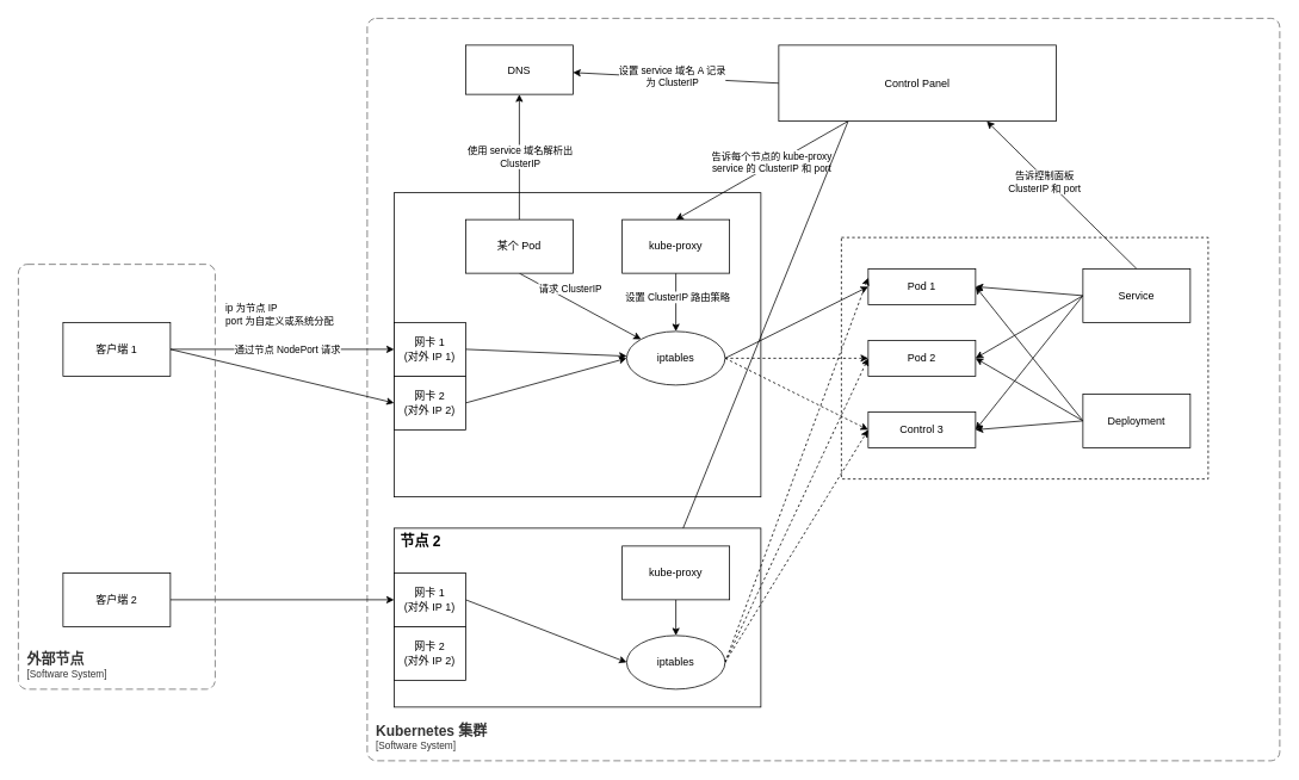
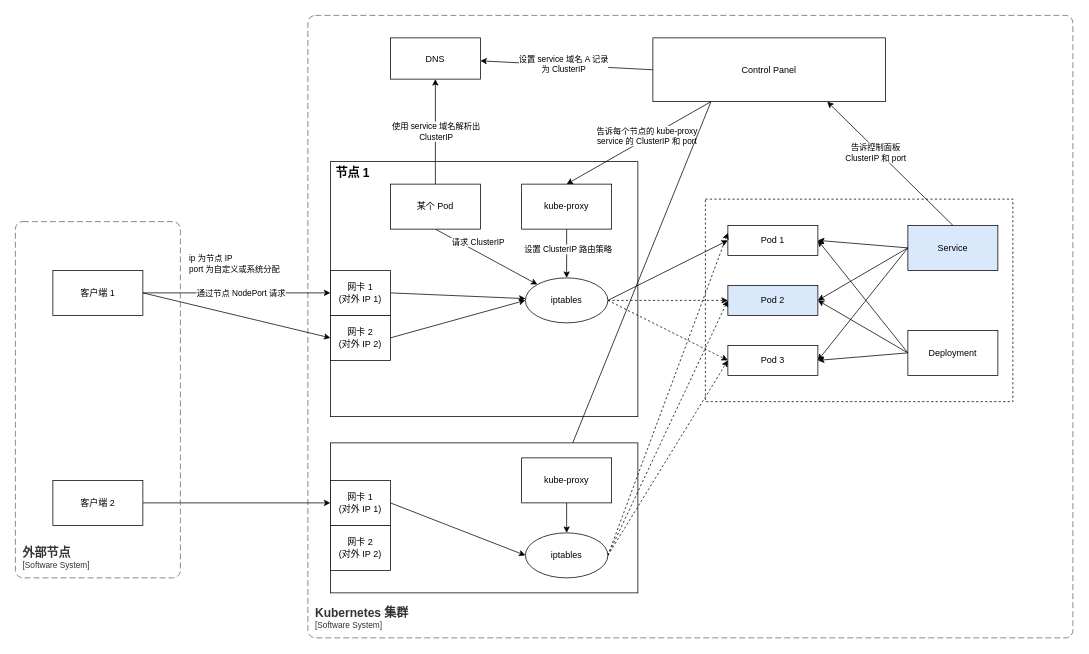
+ <mxCell id="29" value="节点 1" style="text;html=1;strokeColor=none;fillColor=none;align=center;verticalAlign=middle;whiteSpace=wrap;rounded=0;fontStyle=1;fontSize=16;" vertex="1" parent="1"><mxGeometry x="440" y="215" width="60" height="30" as="geometry" /></mxCell>
- <mxCell id="24" value="Service" style="rounded=0;whiteSpace=wrap;html=1;" vertex="1" parent="1"><mxGeometry x="1210" y="300" width="120" height="60" as="geometry" /></mxCell>
+ <mxCell id="24" value="Service" style="rounded=0;whiteSpace=wrap;html=1;fillColor=#dae8fc;" vertex="1" parent="1"><mxGeometry x="1210" y="300" width="120" height="60" as="geometry" /></mxCell>
- <mxCell id="17" value="Pod 2" style="rounded=0;whiteSpace=wrap;html=1;" vertex="1" parent="1"><mxGeometry x="970" y="380" width="120" height="40" as="geometry" /></mxCell>
+ <mxCell id="17" value="Pod 2" style="rounded=0;whiteSpace=wrap;html=1;fillColor=#dae8fc;" vertex="1" parent="1"><mxGeometry x="970" y="380" width="120" height="40" as="geometry" /></mxCell>
- <mxCell id="18" value="Control 3" style="rounded=0;whiteSpace=wrap;html=1;" vertex="1" parent="1"><mxGeometry x="970" y="460" width="120" height="40" as="geometry" /></mxCell>
+ <mxCell id="18" value="Pod 3" style="rounded=0;whiteSpace=wrap;html=1;" vertex="1" parent="1"><mxGeometry x="970" y="460" width="120" height="40" as="geometry" /></mxCell>
- <mxCell id="59" value="节点 2" style="text;html=1;strokeColor=none;fillColor=none;align=center;verticalAlign=middle;whiteSpace=wrap;rounded=0;fontStyle=1;fontSize=16;" vertex="1" parent="1"><mxGeometry x="440" y="590" width="60" height="30" as="geometry" /></mxCell>
